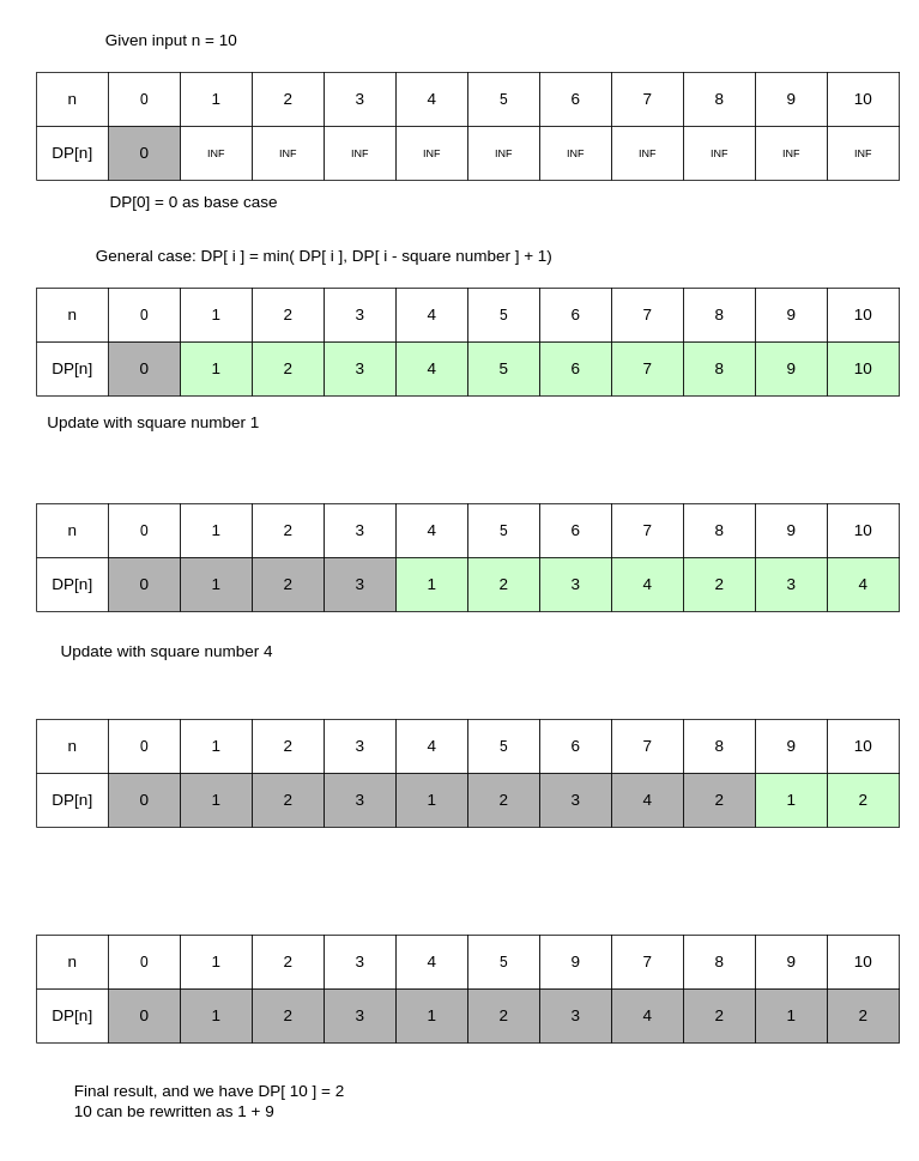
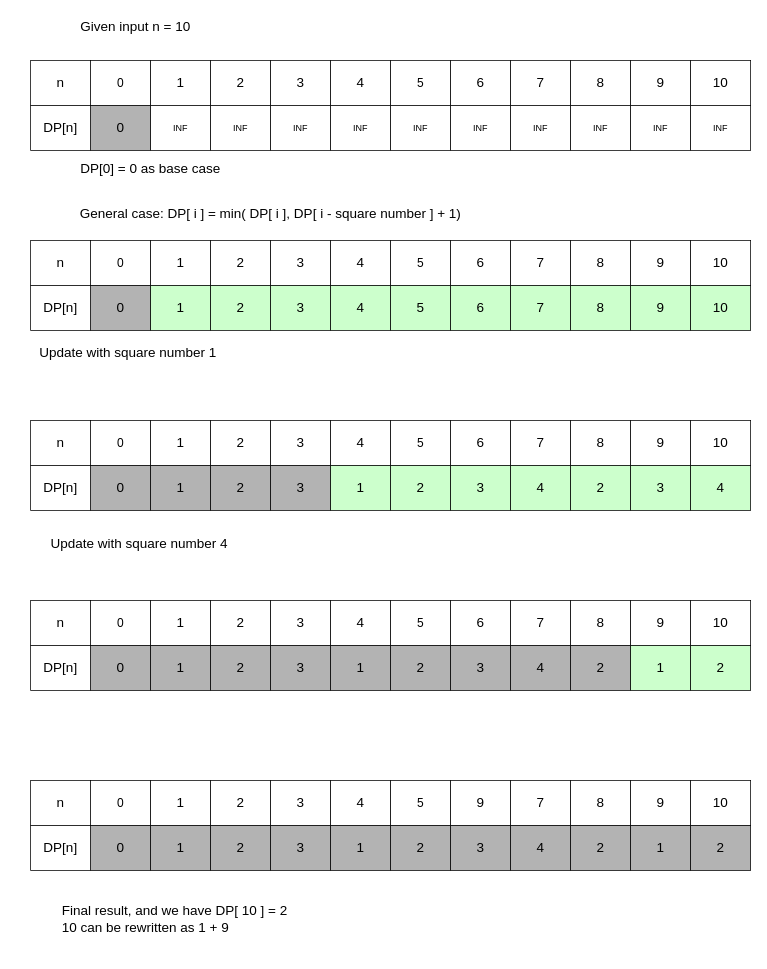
- <mxCell id="127" value="Given input n = 10" style="text;html=1;strokeColor=none;fillColor=none;align=center;verticalAlign=middle;whiteSpace=wrap;rounded=0;fontSize=18;" vertex="1" parent="1"><mxGeometry x="40" y="30" width="300" height="30" as="geometry" /></mxCell>
+ <mxCell id="127" value="Given input n = 10" style="text;html=1;strokeColor=none;fillColor=none;align=center;verticalAlign=middle;whiteSpace=wrap;rounded=0;fontSize=18;" vertex="1" parent="1"><mxGeometry x="30" y="20" width="300" height="30" as="geometry" /></mxCell>
- <mxCell id="70" value="DP[0] = 0 as base case" style="text;html=1;strokeColor=none;fillColor=none;align=center;verticalAlign=middle;whiteSpace=wrap;rounded=0;fontSize=18;" vertex="1" parent="1"><mxGeometry x="65" y="210" width="300" height="30" as="geometry" /></mxCell>
+ <mxCell id="70" value="DP[0] = 0 as base case" style="text;html=1;strokeColor=none;fillColor=none;align=center;verticalAlign=middle;whiteSpace=wrap;rounded=0;fontSize=18;" vertex="1" parent="1"><mxGeometry x="50" y="210" width="300" height="30" as="geometry" /></mxCell>
